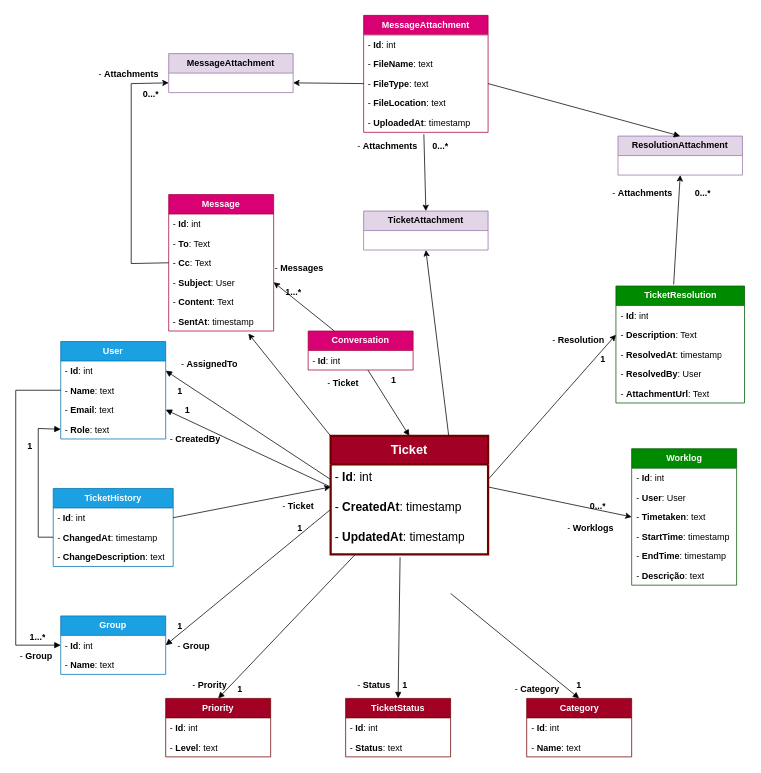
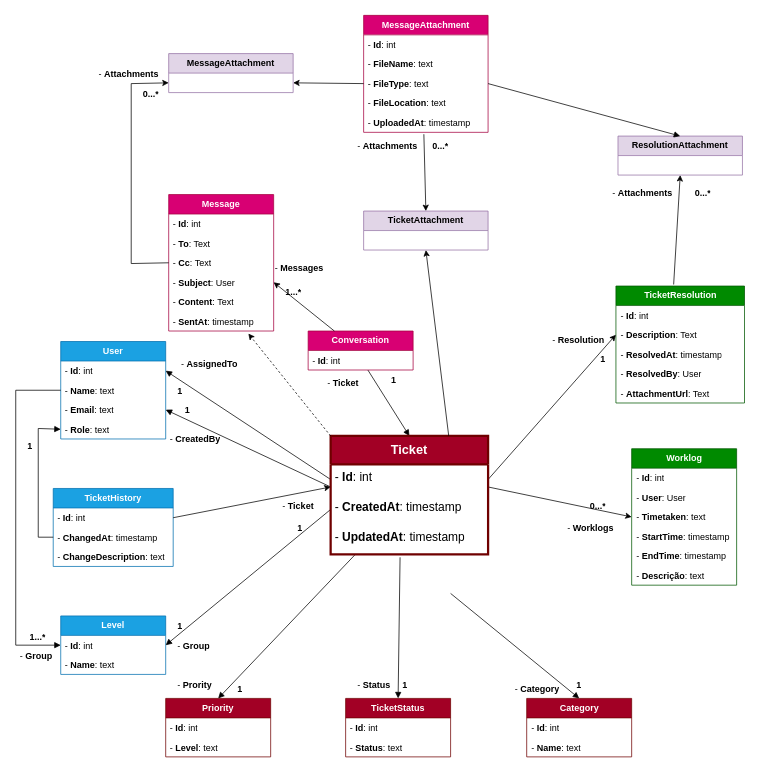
- <mxCell id="108" value="" style="endArrow=classic;html=1;rounded=0;exitX=0;exitY=0;exitDx=0;exitDy=0;entryX=0.759;entryY=1.132;entryDx=0;entryDy=0;entryPerimeter=0;" edge="1" parent="1" source="81" target="63"><mxGeometry width="50" height="50" relative="1" as="geometry"><mxPoint x="390" y="611" as="sourcePoint" /><mxPoint x="440" y="561" as="targetPoint" /></mxGeometry></mxCell>
+ <mxCell id="108" value="" style="endArrow=classic;html=1;rounded=0;exitX=0;exitY=0;exitDx=0;exitDy=0;entryX=0.759;entryY=1.132;entryDx=0;entryDy=0;entryPerimeter=0;dashed=1;" edge="1" parent="1" source="81" target="63"><mxGeometry width="50" height="50" relative="1" as="geometry"><mxPoint x="390" y="611" as="sourcePoint" /><mxPoint x="440" y="561" as="targetPoint" /></mxGeometry></mxCell>
- <mxCell id="22" value="&lt;b&gt;Group&lt;/b&gt;" style="swimlane;fontStyle=0;childLayout=stackLayout;horizontal=1;startSize=26;fillColor=#1ba1e2;horizontalStack=0;resizeParent=1;resizeParentMax=0;resizeLast=0;collapsible=1;marginBottom=0;whiteSpace=wrap;html=1;strokeColor=#006EAF;swimlaneFillColor=default;fontColor=#ffffff;" parent="1" vertex="1"><mxGeometry x="80" y="821" width="140" height="78" as="geometry" /></mxCell>
+ <mxCell id="22" value="&lt;b&gt;Level&lt;/b&gt;" style="swimlane;fontStyle=0;childLayout=stackLayout;horizontal=1;startSize=26;fillColor=#1ba1e2;horizontalStack=0;resizeParent=1;resizeParentMax=0;resizeLast=0;collapsible=1;marginBottom=0;whiteSpace=wrap;html=1;strokeColor=#006EAF;swimlaneFillColor=default;fontColor=#ffffff;" parent="1" vertex="1"><mxGeometry x="80" y="821" width="140" height="78" as="geometry" /></mxCell>
- <mxCell id="19" value="- &lt;b&gt;Prority&lt;/b&gt;" style="text;strokeColor=none;fillColor=none;align=left;verticalAlign=top;spacingLeft=4;spacingRight=4;overflow=hidden;rotatable=0;points=[[0,0.5],[1,0.5]];portConstraint=eastwest;whiteSpace=wrap;html=1;" parent="1" vertex="1"><mxGeometry x="250" y="899" width="60" height="26" as="geometry" /></mxCell>
+ <mxCell id="19" value="- &lt;b&gt;Prority&lt;/b&gt;" style="text;strokeColor=none;fillColor=none;align=left;verticalAlign=top;spacingLeft=4;spacingRight=4;overflow=hidden;rotatable=0;points=[[0,0.5],[1,0.5]];portConstraint=eastwest;whiteSpace=wrap;html=1;" parent="1" vertex="1"><mxGeometry x="230" y="899" width="60" height="26" as="geometry" /></mxCell>
